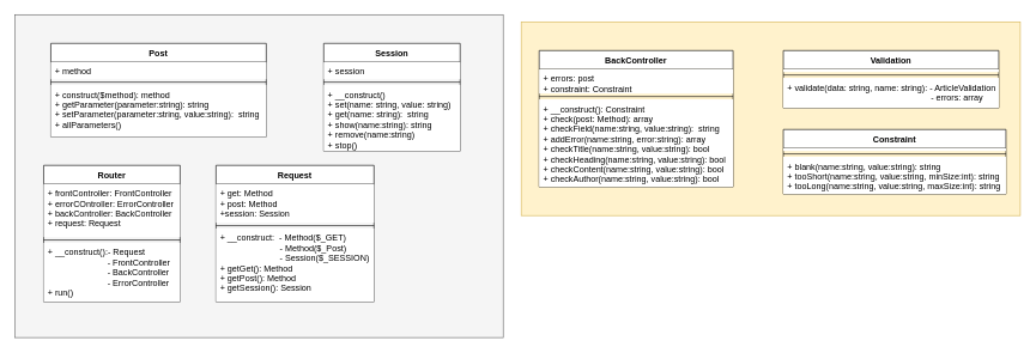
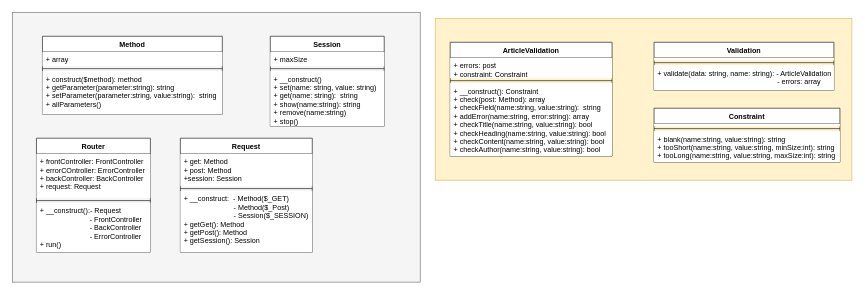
- <mxCell id="11" value="Post" style="swimlane;fontStyle=1;align=center;verticalAlign=top;childLayout=stackLayout;horizontal=1;startSize=26;horizontalStack=0;resizeParent=1;resizeParentMax=0;resizeLast=0;collapsible=1;marginBottom=0;fillColor=#ffffff;" vertex="1" parent="1"><mxGeometry x="70" y="60" width="300" height="130" as="geometry" /></mxCell>
+ <mxCell id="11" value="Method" style="swimlane;fontStyle=1;align=center;verticalAlign=top;childLayout=stackLayout;horizontal=1;startSize=26;horizontalStack=0;resizeParent=1;resizeParentMax=0;resizeLast=0;collapsible=1;marginBottom=0;fillColor=#ffffff;" vertex="1" parent="1"><mxGeometry x="70" y="60" width="300" height="130" as="geometry" /></mxCell>
- <mxCell id="28" value="BackController" style="swimlane;fontStyle=1;align=center;verticalAlign=top;childLayout=stackLayout;horizontal=1;startSize=26;horizontalStack=0;resizeParent=1;resizeParentMax=0;resizeLast=0;collapsible=1;marginBottom=0;swimlaneLine=1;backgroundOutline=0;fillColor=#ffffff;" vertex="1" parent="1"><mxGeometry x="750" y="70" width="270" height="190" as="geometry" /></mxCell>
+ <mxCell id="28" value="ArticleValidation" style="swimlane;fontStyle=1;align=center;verticalAlign=top;childLayout=stackLayout;horizontal=1;startSize=26;horizontalStack=0;resizeParent=1;resizeParentMax=0;resizeLast=0;collapsible=1;marginBottom=0;swimlaneLine=1;backgroundOutline=0;fillColor=#ffffff;" vertex="1" parent="1"><mxGeometry x="750" y="70" width="270" height="190" as="geometry" /></mxCell>
- <mxCell id="12" value="+ method" style="text;strokeColor=none;fillColor=#ffffff;align=left;verticalAlign=top;spacingLeft=4;spacingRight=4;overflow=hidden;rotatable=0;points=[[0,0.5],[1,0.5]];portConstraint=eastwest;" vertex="1" parent="11"><mxGeometry y="26" width="300" height="24" as="geometry" /></mxCell>
+ <mxCell id="12" value="+ array" style="text;strokeColor=none;fillColor=#ffffff;align=left;verticalAlign=top;spacingLeft=4;spacingRight=4;overflow=hidden;rotatable=0;points=[[0,0.5],[1,0.5]];portConstraint=eastwest;" vertex="1" parent="11"><mxGeometry y="26" width="300" height="24" as="geometry" /></mxCell>
- <mxCell id="16" value="+ session" style="text;strokeColor=none;fillColor=#ffffff;align=left;verticalAlign=top;spacingLeft=4;spacingRight=4;overflow=hidden;rotatable=0;points=[[0,0.5],[1,0.5]];portConstraint=eastwest;shadow=0;" vertex="1" parent="15"><mxGeometry y="26" width="190" height="24" as="geometry" /></mxCell>
+ <mxCell id="16" value="+ maxSize" style="text;strokeColor=none;fillColor=#ffffff;align=left;verticalAlign=top;spacingLeft=4;spacingRight=4;overflow=hidden;rotatable=0;points=[[0,0.5],[1,0.5]];portConstraint=eastwest;shadow=0;" vertex="1" parent="15"><mxGeometry y="26" width="190" height="24" as="geometry" /></mxCell>
